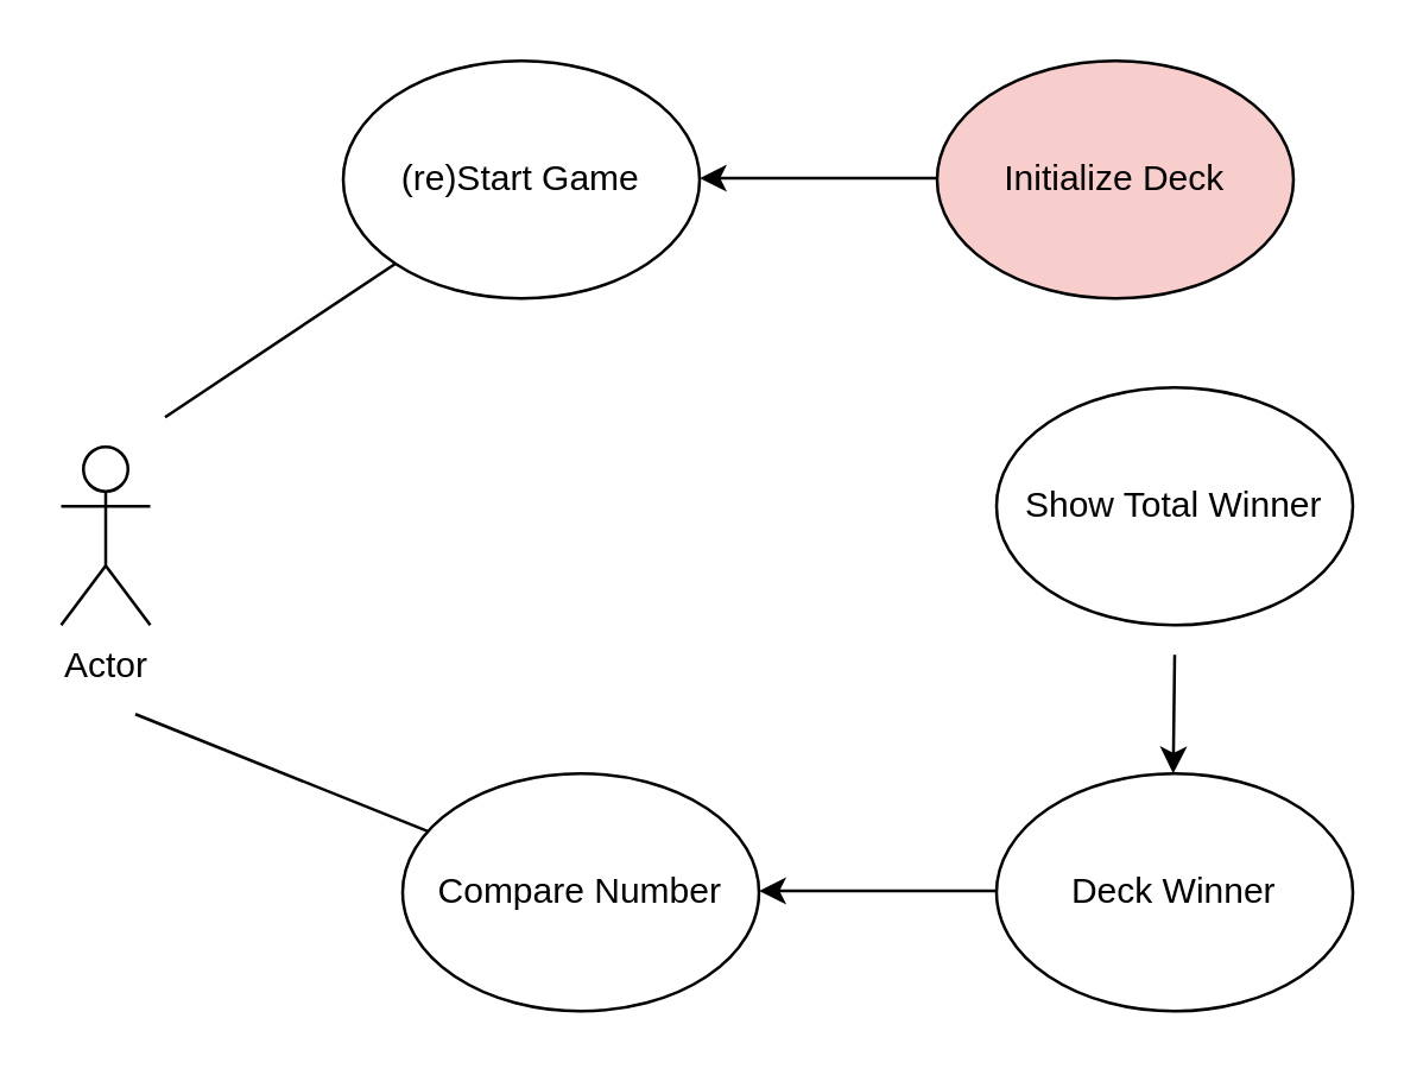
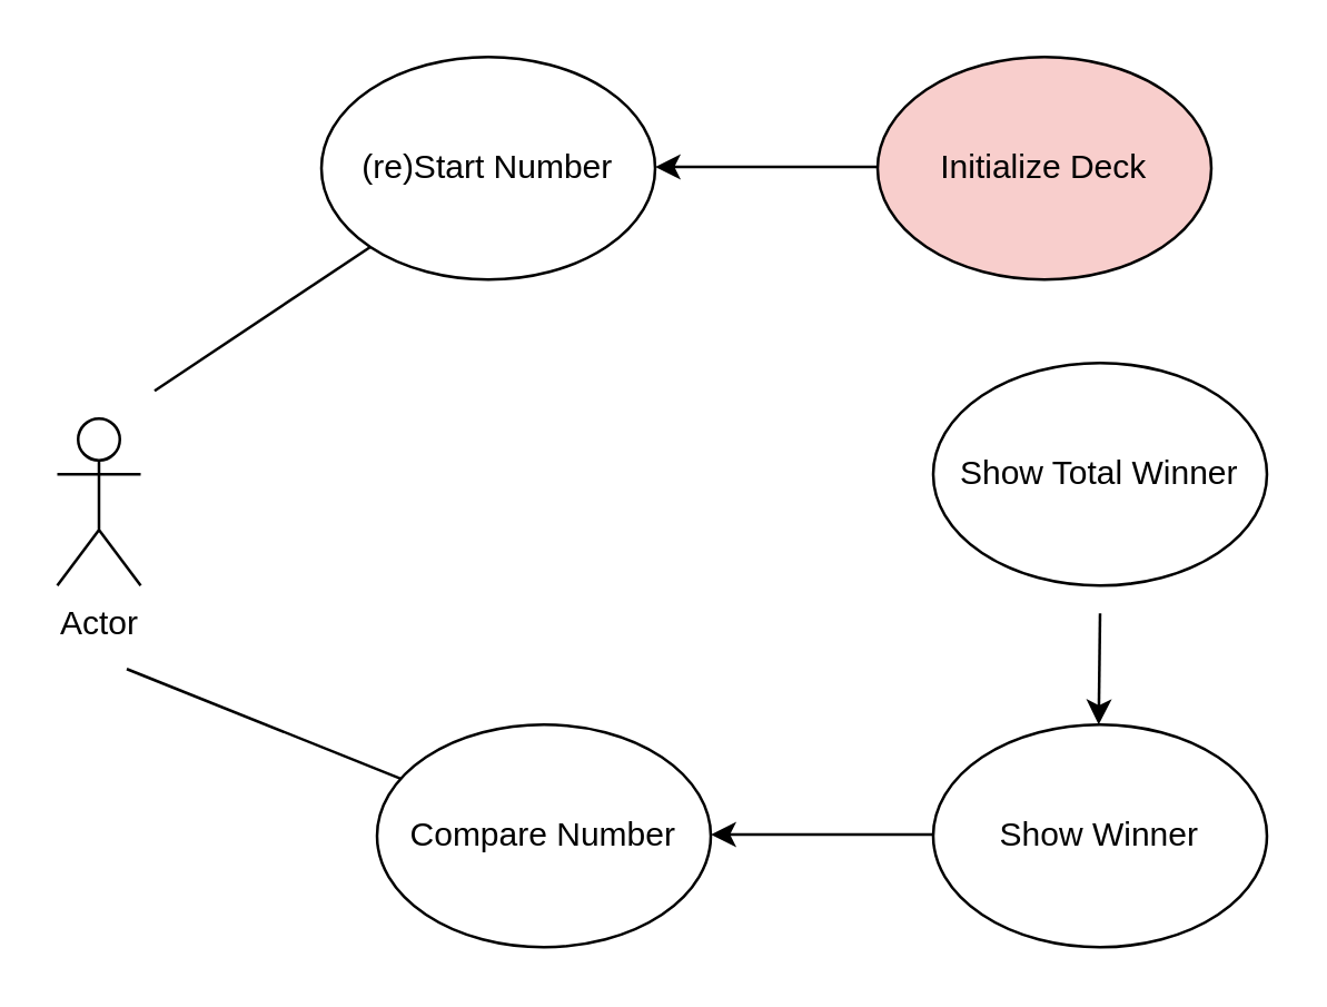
- <mxCell id="3" value="(re)Start Game" style="ellipse;whiteSpace=wrap;html=1;" vertex="1" parent="1"><mxGeometry x="115" y="20" width="120" height="80" as="geometry" /></mxCell>
+ <mxCell id="3" value="(re)Start Number" style="ellipse;whiteSpace=wrap;html=1;" vertex="1" parent="1"><mxGeometry x="115" y="20" width="120" height="80" as="geometry" /></mxCell>
- <mxCell id="7" value="Deck Winner" style="ellipse;whiteSpace=wrap;html=1;" vertex="1" parent="1"><mxGeometry x="335" y="260" width="120" height="80" as="geometry" /></mxCell>
+ <mxCell id="7" value="Show Winner" style="ellipse;whiteSpace=wrap;html=1;" vertex="1" parent="1"><mxGeometry x="335" y="260" width="120" height="80" as="geometry" /></mxCell>
